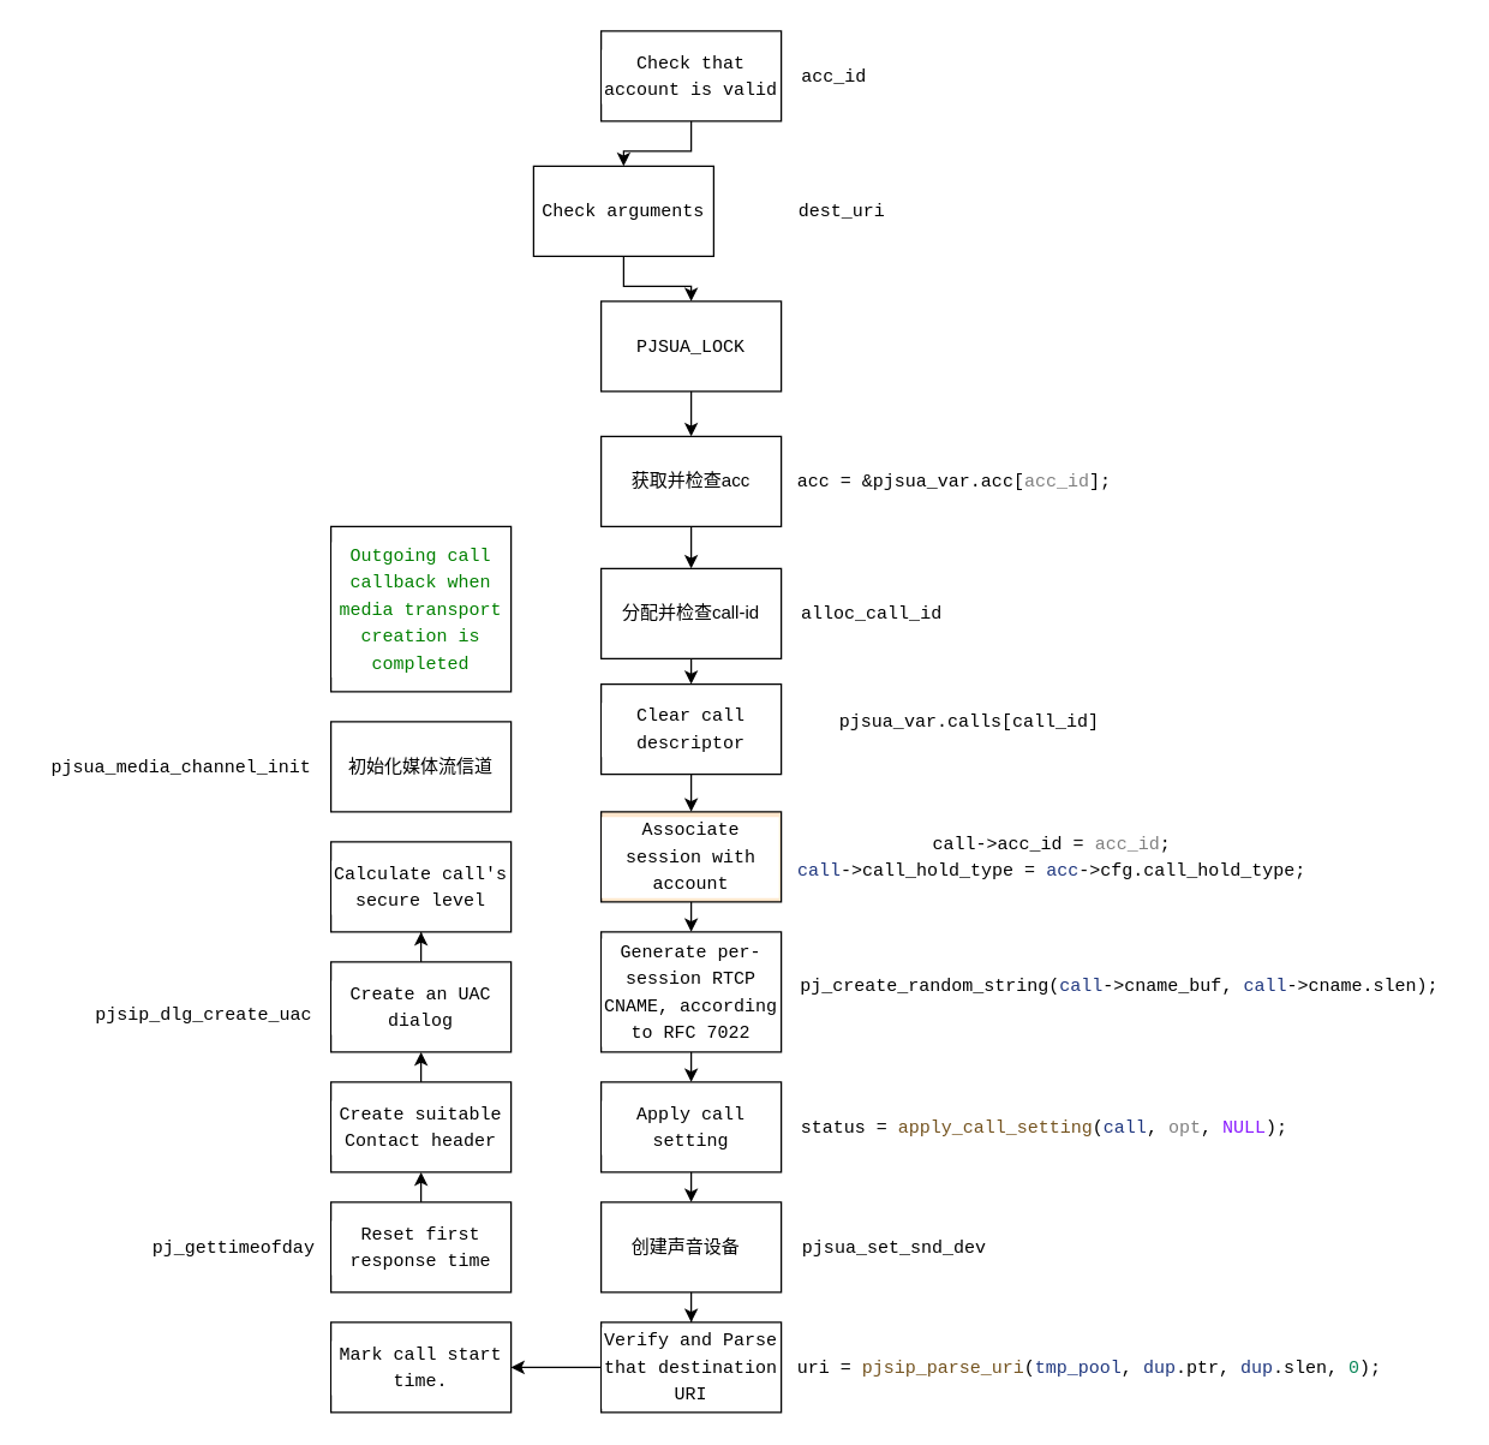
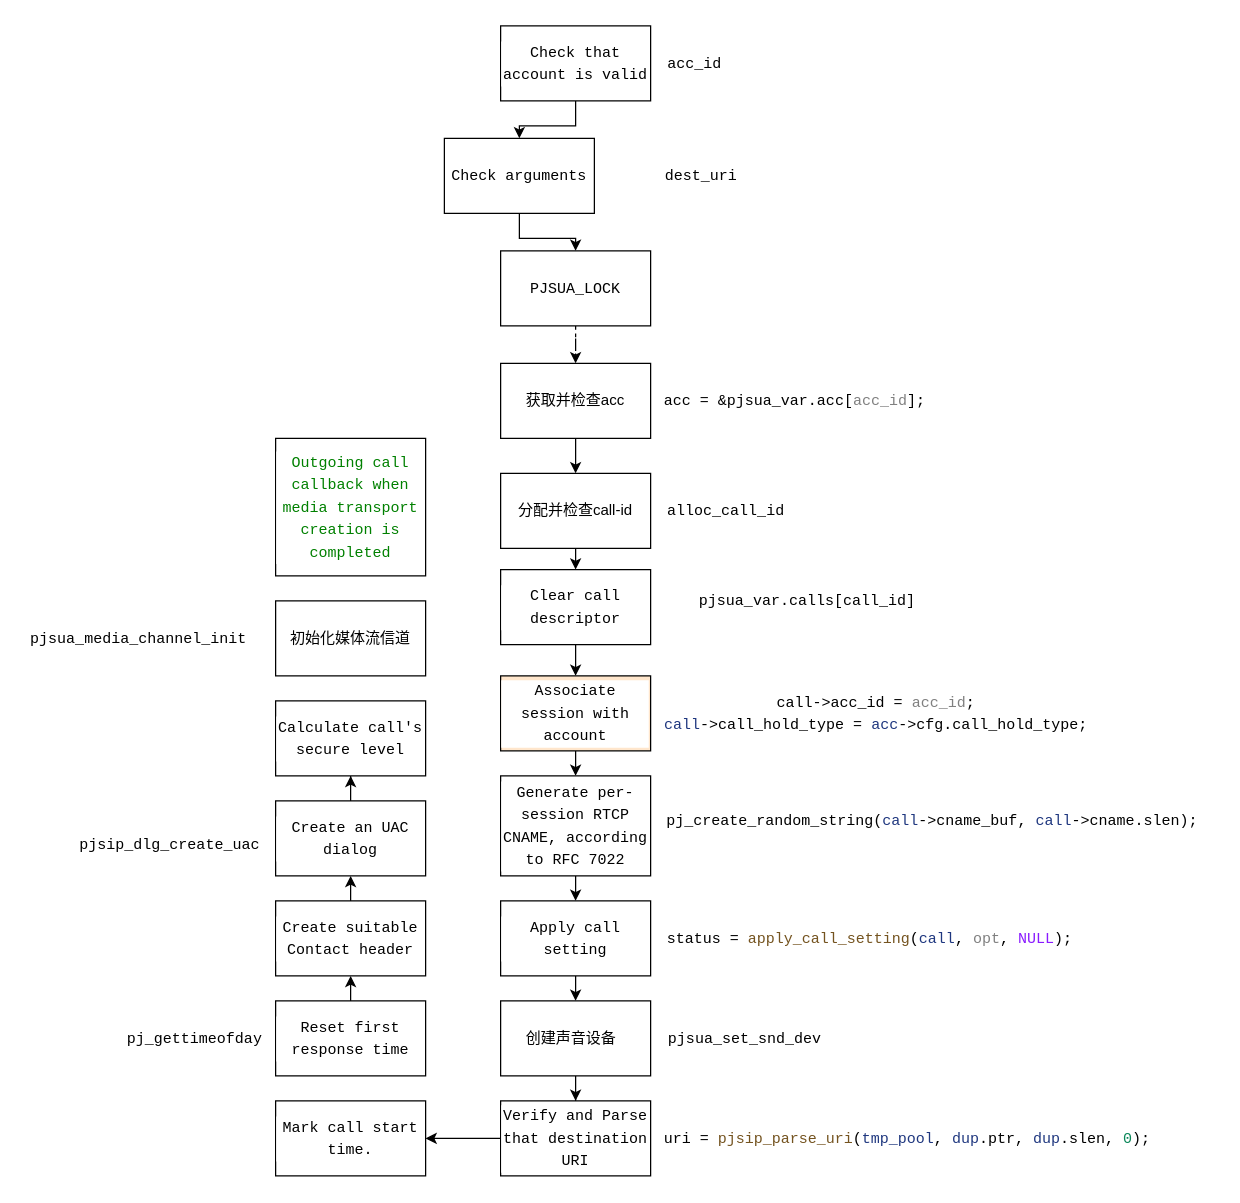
- <mxCell id="8" value="" style="edgeStyle=orthogonalEdgeStyle;rounded=0;orthogonalLoop=1;jettySize=auto;html=1;" edge="1" parent="1" source="9" target="11"><mxGeometry relative="1" as="geometry" /></mxCell>
+ <mxCell id="8" value="" style="edgeStyle=orthogonalEdgeStyle;rounded=0;orthogonalLoop=1;jettySize=auto;html=1;dashed=1;" edge="1" parent="1" source="9" target="11"><mxGeometry relative="1" as="geometry" /></mxCell>
- <mxCell id="45" value="&lt;div style=&quot;background-color: rgb(255, 255, 255); font-family: Menlo, Monaco, &amp;quot;Courier New&amp;quot;, monospace; line-height: 18px;&quot;&gt;pjsua_media_channel_init&lt;/div&gt;" style="text;html=1;align=center;verticalAlign=middle;resizable=0;points=[];autosize=1;strokeColor=none;fillColor=none;" vertex="1" parent="1"><mxGeometry x="20" y="495" width="200" height="30" as="geometry" /></mxCell>
+ <mxCell id="45" value="&lt;div style=&quot;background-color: rgb(255, 255, 255); font-family: Menlo, Monaco, &amp;quot;Courier New&amp;quot;, monospace; line-height: 18px;&quot;&gt;pjsua_media_channel_init&lt;/div&gt;" style="text;html=1;align=center;verticalAlign=middle;resizable=0;points=[];autosize=1;strokeColor=none;fillColor=none;" vertex="1" parent="1"><mxGeometry x="10" y="495" width="200" height="30" as="geometry" /></mxCell>
